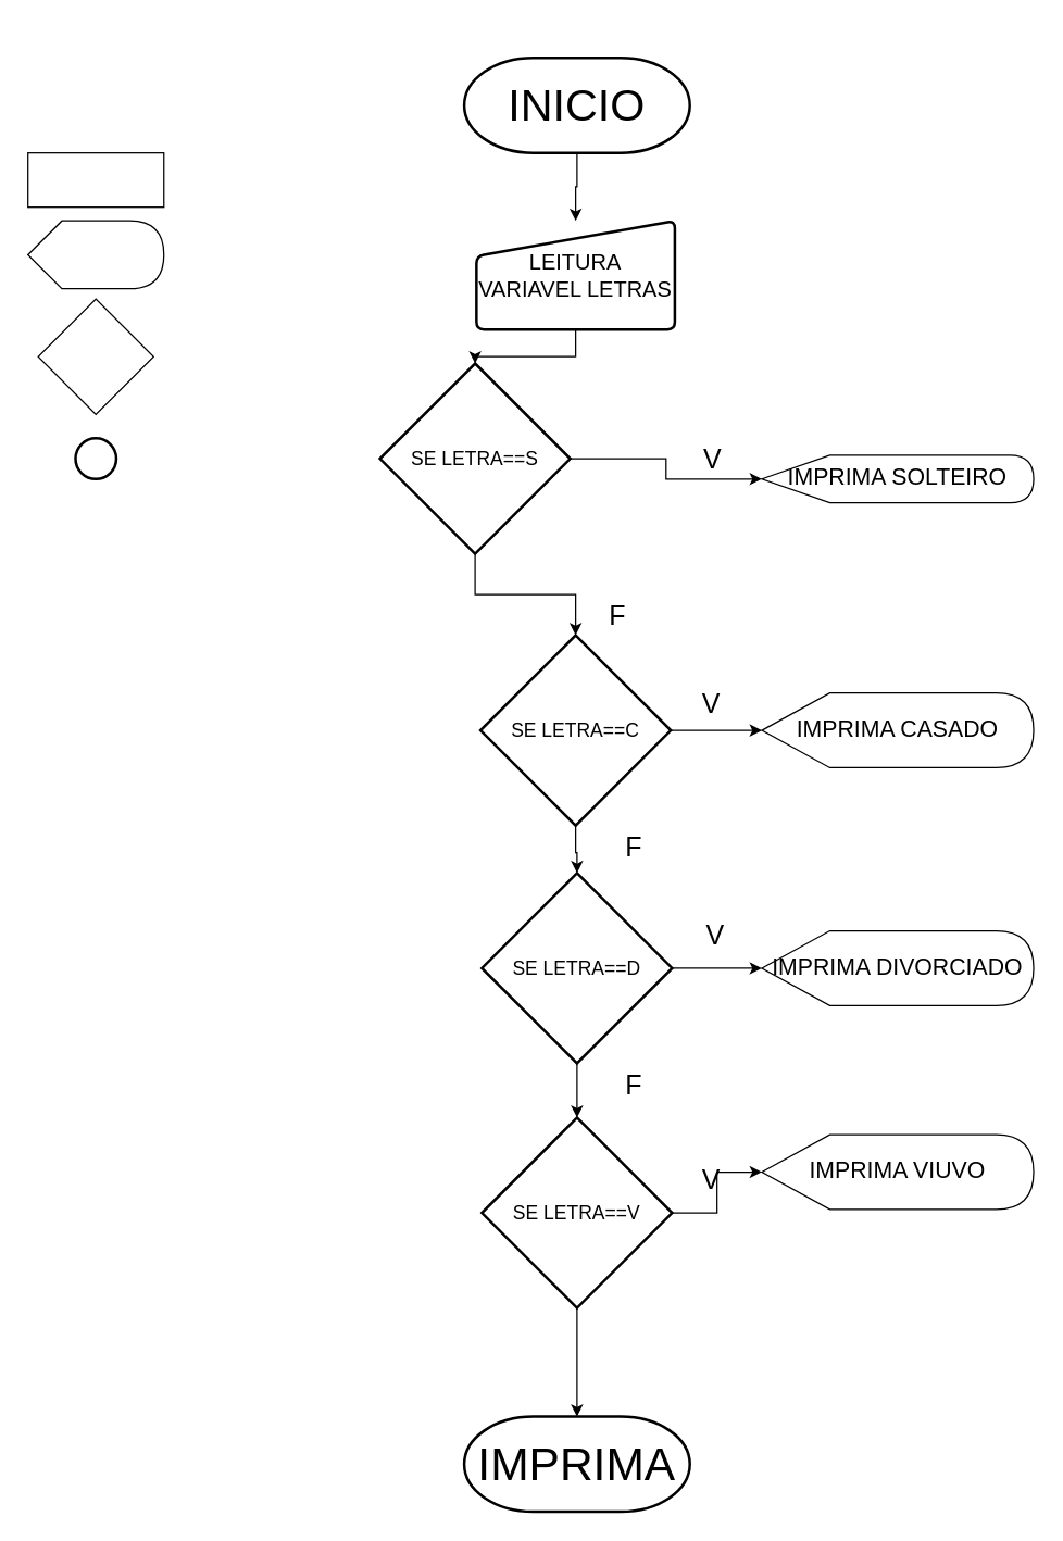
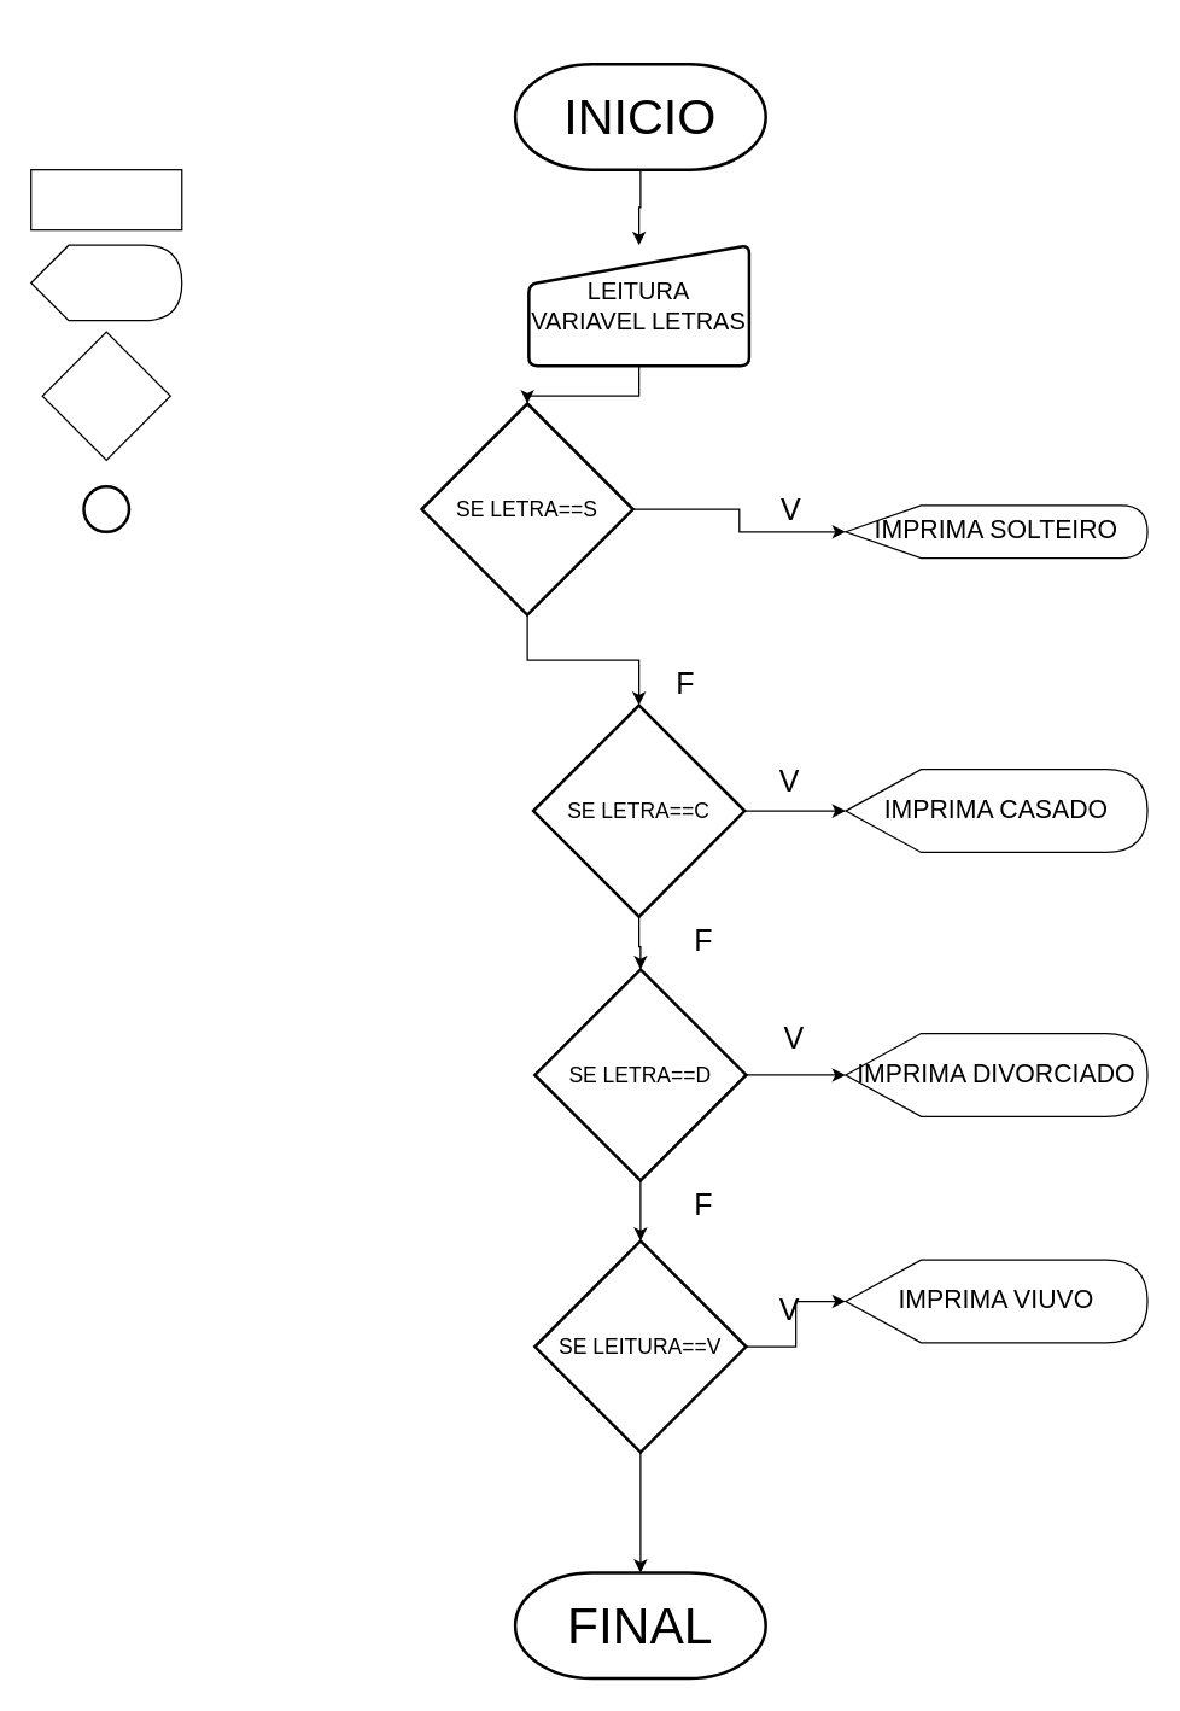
- <mxCell id="30" value="&lt;font style=&quot;font-size: 14px;&quot;&gt;SE LETRA==V&lt;/font&gt;" style="strokeWidth=2;html=1;shape=mxgraph.flowchart.decision;whiteSpace=wrap;" parent="1" vertex="1"><mxGeometry x="354" y="800" width="140" height="140" as="geometry" /></mxCell>
+ <mxCell id="30" value="&lt;font style=&quot;font-size: 14px;&quot;&gt;SE LEITURA==V&lt;/font&gt;" style="strokeWidth=2;html=1;shape=mxgraph.flowchart.decision;whiteSpace=wrap;" parent="1" vertex="1"><mxGeometry x="354" y="800" width="140" height="140" as="geometry" /></mxCell>
- <mxCell id="9" value="&lt;font style=&quot;font-size: 34px;&quot;&gt;IMPRIMA&lt;/font&gt;" style="strokeWidth=2;html=1;shape=mxgraph.flowchart.terminator;whiteSpace=wrap;" parent="1" vertex="1"><mxGeometry x="341" y="1020" width="166" height="70" as="geometry" /></mxCell>
+ <mxCell id="9" value="&lt;font style=&quot;font-size: 34px;&quot;&gt;FINAL&lt;/font&gt;" style="strokeWidth=2;html=1;shape=mxgraph.flowchart.terminator;whiteSpace=wrap;" parent="1" vertex="1"><mxGeometry x="341" y="1020" width="166" height="70" as="geometry" /></mxCell>
